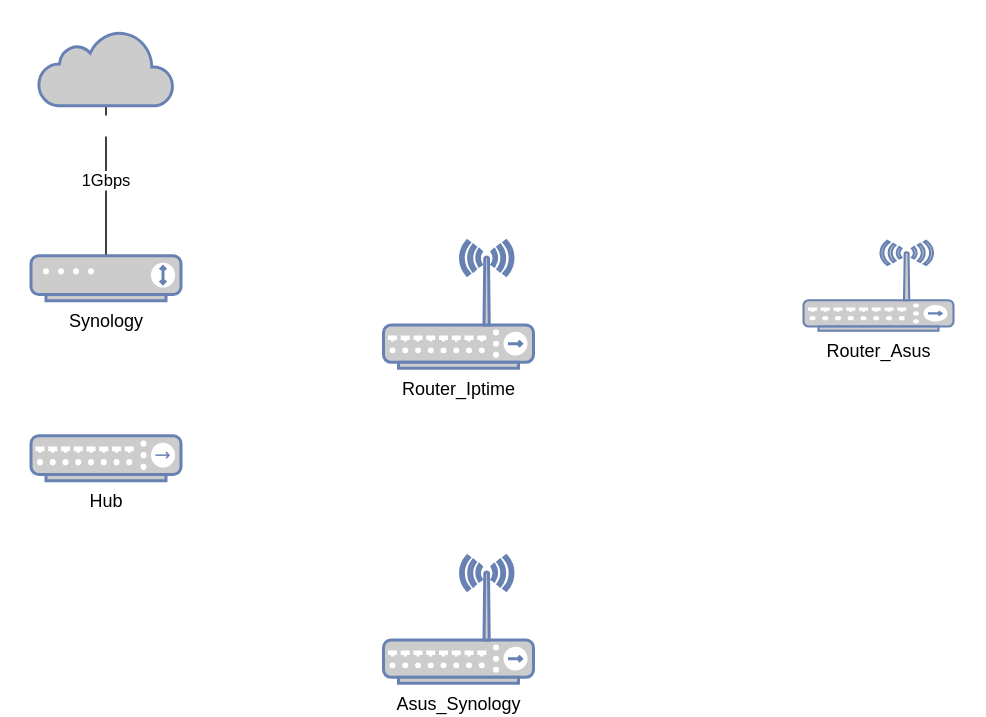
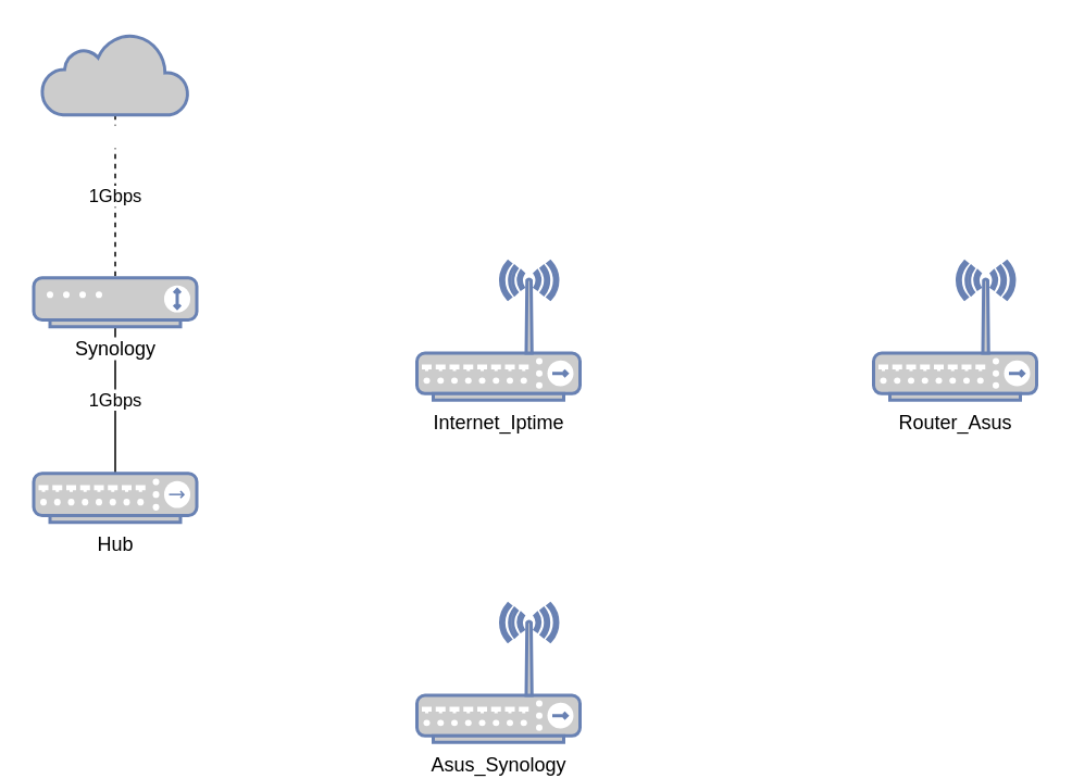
- <mxCell id="6" value="1Gbps" style="endArrow=none;html=1;rounded=0;" edge="1" parent="1" source="7" target="8"><mxGeometry width="50" height="50" relative="1" as="geometry"><mxPoint x="69.5" y="80" as="sourcePoint" /><mxPoint x="69.5" y="170" as="targetPoint" /></mxGeometry></mxCell>
+ <mxCell id="6" value="1Gbps" style="endArrow=none;html=1;rounded=0;dashed=1;" edge="1" parent="1" source="7" target="8"><mxGeometry width="50" height="50" relative="1" as="geometry"><mxPoint x="69.5" y="80" as="sourcePoint" /><mxPoint x="69.5" y="170" as="targetPoint" /></mxGeometry></mxCell>
- <mxCell id="4" value="Router_Asus" style="fontColor=default;verticalAlign=top;verticalLabelPosition=bottom;labelPosition=center;align=center;html=1;outlineConnect=0;fillColor=#CCCCCC;strokeColor=#6881B3;gradientColor=none;gradientDirection=north;strokeWidth=2;shape=mxgraph.networks.wireless_hub;labelBackgroundColor=default;" vertex="1" parent="1"><mxGeometry x="535" y="160" width="100" height="60" as="geometry" /></mxCell>
+ <mxCell id="4" value="Router_Asus" style="fontColor=default;verticalAlign=top;verticalLabelPosition=bottom;labelPosition=center;align=center;html=1;outlineConnect=0;fillColor=#CCCCCC;strokeColor=#6881B3;gradientColor=none;gradientDirection=north;strokeWidth=2;shape=mxgraph.networks.wireless_hub;labelBackgroundColor=default;" vertex="1" parent="1"><mxGeometry x="535" y="160" width="100" height="85" as="geometry" /></mxCell>
+ <mxCell id="5" value="1Gbps" style="endArrow=none;html=1;rounded=0;entryX=0.5;entryY=0;entryDx=0;entryDy=0;entryPerimeter=0;" edge="1" parent="1" source="8" target="9"><mxGeometry width="50" height="50" relative="1" as="geometry"><mxPoint x="185" y="225" as="sourcePoint" /><mxPoint x="185" y="325" as="targetPoint" /></mxGeometry></mxCell>
- <mxCell id="3" value="Router_Iptime" style="fontColor=default;verticalAlign=top;verticalLabelPosition=bottom;labelPosition=center;align=center;html=1;outlineConnect=0;fillColor=#CCCCCC;strokeColor=#6881B3;gradientColor=none;gradientDirection=north;strokeWidth=2;shape=mxgraph.networks.wireless_hub;labelBackgroundColor=default;" vertex="1" parent="1"><mxGeometry x="255" y="160" width="100" height="85" as="geometry" /></mxCell>
+ <mxCell id="3" value="Internet_Iptime" style="fontColor=default;verticalAlign=top;verticalLabelPosition=bottom;labelPosition=center;align=center;html=1;outlineConnect=0;fillColor=#CCCCCC;strokeColor=#6881B3;gradientColor=none;gradientDirection=north;strokeWidth=2;shape=mxgraph.networks.wireless_hub;labelBackgroundColor=default;" vertex="1" parent="1"><mxGeometry x="255" y="160" width="100" height="85" as="geometry" /></mxCell>
